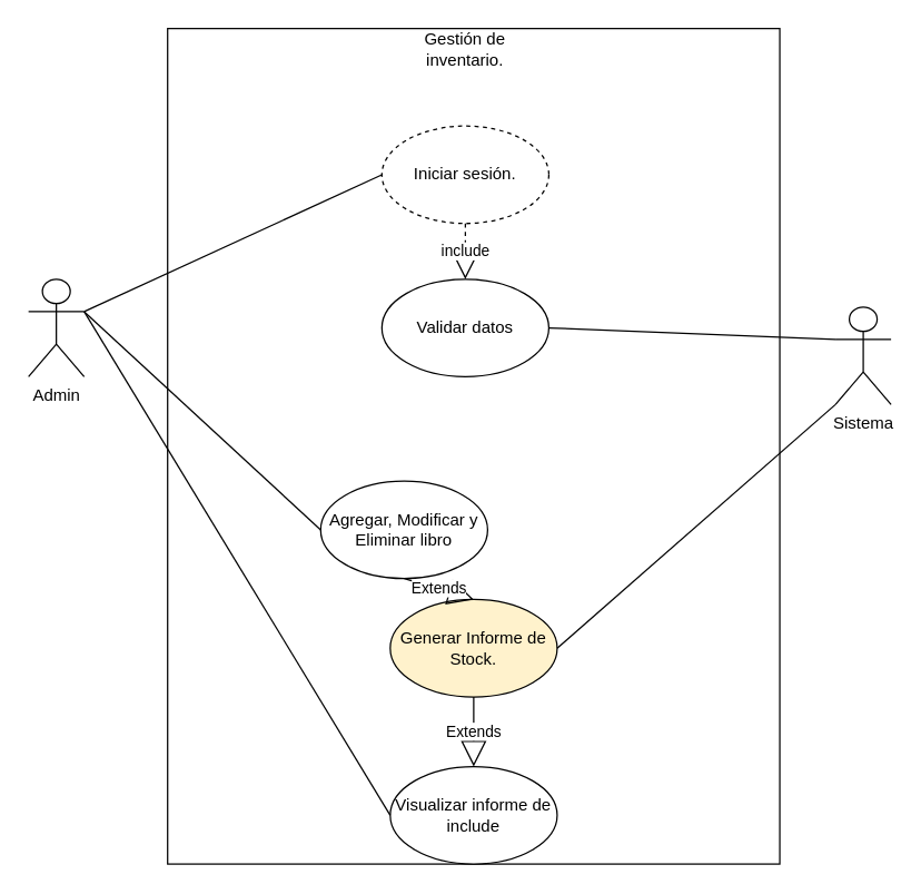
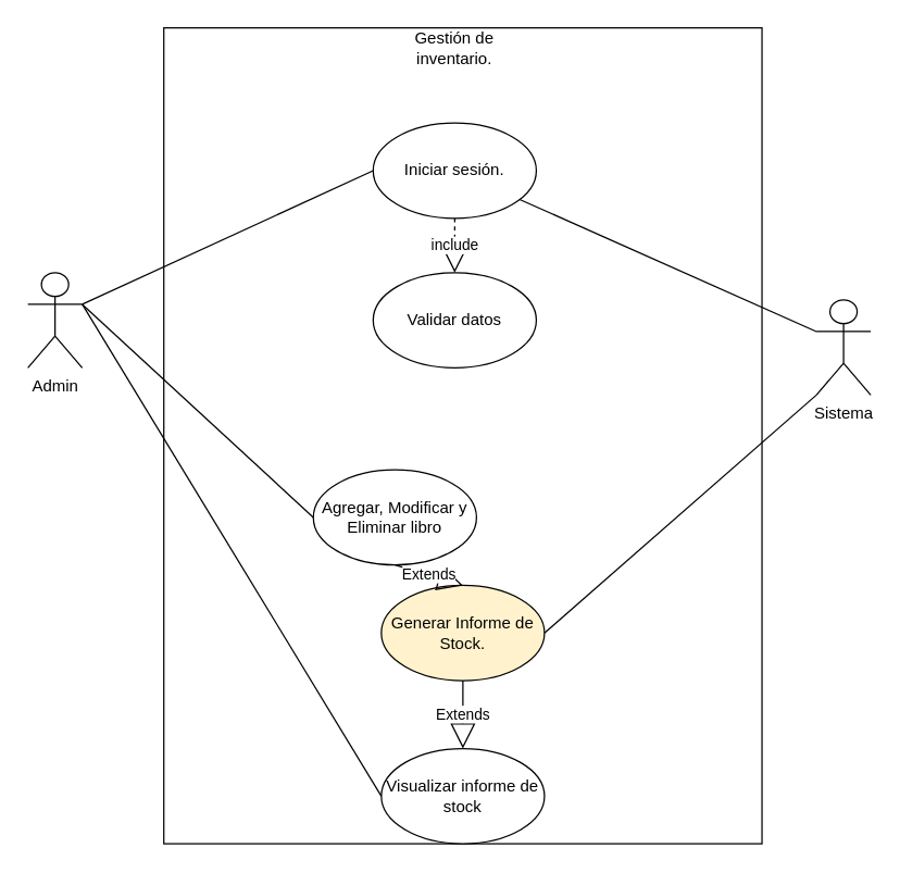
- <mxCell id="4" value="Iniciar sesión." style="ellipse;whiteSpace=wrap;html=1;dashed=1;" vertex="1" parent="1"><mxGeometry x="274" y="90" width="120" height="70" as="geometry" /></mxCell>
+ <mxCell id="4" value="Iniciar sesión." style="ellipse;whiteSpace=wrap;html=1;" vertex="1" parent="1"><mxGeometry x="274" y="90" width="120" height="70" as="geometry" /></mxCell>
- <mxCell id="10" value="" style="endArrow=none;html=1;rounded=0;entryX=1;entryY=0.5;entryDx=0;entryDy=0;exitX=0;exitY=0.333;exitDx=0;exitDy=0;exitPerimeter=0;" edge="1" parent="1" source="7" target="5"><mxGeometry width="50" height="50" relative="1" as="geometry"><mxPoint x="40" y="410" as="sourcePoint" /><mxPoint x="90" y="360" as="targetPoint" /></mxGeometry></mxCell>
+ <mxCell id="10" value="" style="endArrow=none;html=1;rounded=0;exitX=0;exitY=0.333;exitDx=0;exitDy=0;exitPerimeter=0;" edge="1" parent="1" source="7" target="4"><mxGeometry width="50" height="50" relative="1" as="geometry"><mxPoint x="40" y="410" as="sourcePoint" /><mxPoint x="90" y="360" as="targetPoint" /></mxGeometry></mxCell>
- <mxCell id="15" value="&lt;div&gt;Visualizar informe de include&lt;br&gt;&lt;/div&gt;" style="ellipse;whiteSpace=wrap;html=1;" vertex="1" parent="1"><mxGeometry x="280" y="550" width="120" height="70" as="geometry" /></mxCell>
+ <mxCell id="15" value="&lt;div&gt;Visualizar informe de stock&lt;br&gt;&lt;/div&gt;" style="ellipse;whiteSpace=wrap;html=1;" vertex="1" parent="1"><mxGeometry x="280" y="550" width="120" height="70" as="geometry" /></mxCell>
